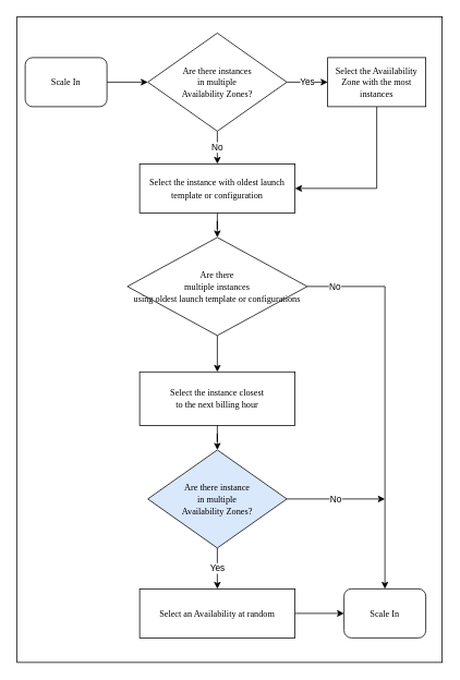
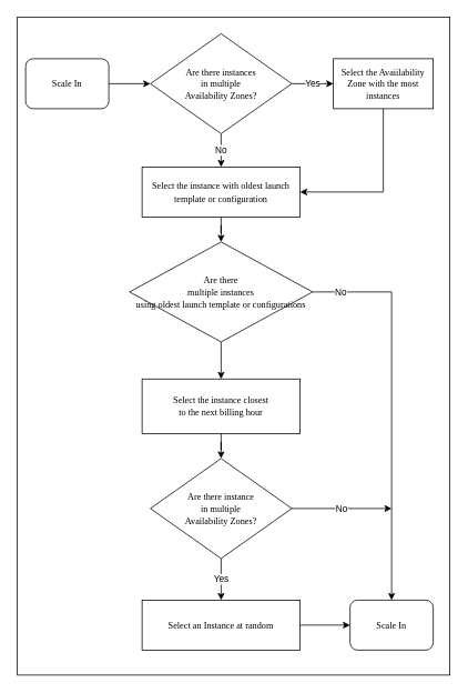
- <mxCell id="20" value="&lt;font face=&quot;Verdana&quot; style=&quot;font-size: 11px&quot;&gt;Are there instance &lt;br&gt;in multiple &lt;br&gt;Availability Zones?&lt;/font&gt;" style="rhombus;whiteSpace=wrap;html=1;fillColor=#dae8fc;" vertex="1" parent="1"><mxGeometry x="180" y="550" width="170" height="120" as="geometry" /></mxCell>
+ <mxCell id="20" value="&lt;font face=&quot;Verdana&quot; style=&quot;font-size: 11px&quot;&gt;Are there instance &lt;br&gt;in multiple &lt;br&gt;Availability Zones?&lt;/font&gt;" style="rhombus;whiteSpace=wrap;html=1;" vertex="1" parent="1"><mxGeometry x="180" y="550" width="170" height="120" as="geometry" /></mxCell>
- <mxCell id="22" value="&lt;font face=&quot;Verdana&quot; style=&quot;font-size: 11px&quot;&gt;Select an Availability at random&lt;/font&gt;" style="rounded=0;whiteSpace=wrap;html=1;" vertex="1" parent="1"><mxGeometry x="170" y="720" width="190" height="60" as="geometry" /></mxCell>
+ <mxCell id="22" value="&lt;font face=&quot;Verdana&quot; style=&quot;font-size: 11px&quot;&gt;Select an Instance at random&lt;/font&gt;" style="rounded=0;whiteSpace=wrap;html=1;" vertex="1" parent="1"><mxGeometry x="170" y="720" width="190" height="60" as="geometry" /></mxCell>
